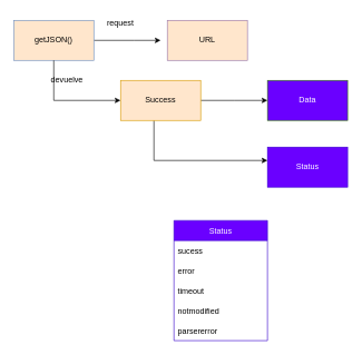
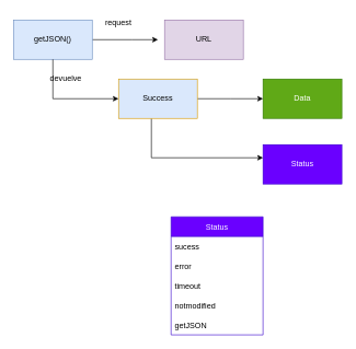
- <mxCell id="4" value="getJSON()" style="rounded=0;whiteSpace=wrap;html=1;fillColor=#ffe6cc;strokeColor=#6c8ebf;" vertex="1" parent="1"><mxGeometry x="20" y="30" width="120" height="60" as="geometry" /></mxCell>
+ <mxCell id="4" value="getJSON()" style="rounded=0;whiteSpace=wrap;html=1;fillColor=#dae8fc;strokeColor=#6c8ebf;" vertex="1" parent="1"><mxGeometry x="20" y="30" width="120" height="60" as="geometry" /></mxCell>
- <mxCell id="3" value="URL" style="rounded=0;whiteSpace=wrap;html=1;fillColor=#ffe6cc;strokeColor=#9673a6;" vertex="1" parent="1"><mxGeometry x="250" y="30" width="120" height="60" as="geometry" /></mxCell>
+ <mxCell id="3" value="URL" style="rounded=0;whiteSpace=wrap;html=1;fillColor=#e1d5e7;strokeColor=#9673a6;" vertex="1" parent="1"><mxGeometry x="250" y="30" width="120" height="60" as="geometry" /></mxCell>
- <mxCell id="8" value="Success" style="rounded=0;whiteSpace=wrap;html=1;fillColor=#ffe6cc;strokeColor=#d79b00;" vertex="1" parent="1"><mxGeometry x="180" y="120" width="120" height="60" as="geometry" /></mxCell>
+ <mxCell id="8" value="Success" style="rounded=0;whiteSpace=wrap;html=1;fillColor=#dae8fc;strokeColor=#d79b00;" vertex="1" parent="1"><mxGeometry x="180" y="120" width="120" height="60" as="geometry" /></mxCell>
- <mxCell id="10" value="Data" style="rounded=0;whiteSpace=wrap;html=1;fillColor=#6a00ff;strokeColor=#2D7600;fontColor=#ffffff;" vertex="1" parent="1"><mxGeometry x="400" y="120" width="120" height="60" as="geometry" /></mxCell>
+ <mxCell id="10" value="Data" style="rounded=0;whiteSpace=wrap;html=1;fillColor=#60a917;strokeColor=#2D7600;fontColor=#ffffff;" vertex="1" parent="1"><mxGeometry x="400" y="120" width="120" height="60" as="geometry" /></mxCell>
- <mxCell id="16" value="parsererror" style="text;strokeColor=none;fillColor=none;align=left;verticalAlign=middle;spacingLeft=4;spacingRight=4;overflow=hidden;points=[[0,0.5],[1,0.5]];portConstraint=eastwest;rotatable=0;" vertex="1" parent="11"><mxGeometry y="150" width="140" height="30" as="geometry" /></mxCell>
+ <mxCell id="16" value="getJSON" style="text;strokeColor=none;fillColor=none;align=left;verticalAlign=middle;spacingLeft=4;spacingRight=4;overflow=hidden;points=[[0,0.5],[1,0.5]];portConstraint=eastwest;rotatable=0;" vertex="1" parent="11"><mxGeometry y="150" width="140" height="30" as="geometry" /></mxCell>
